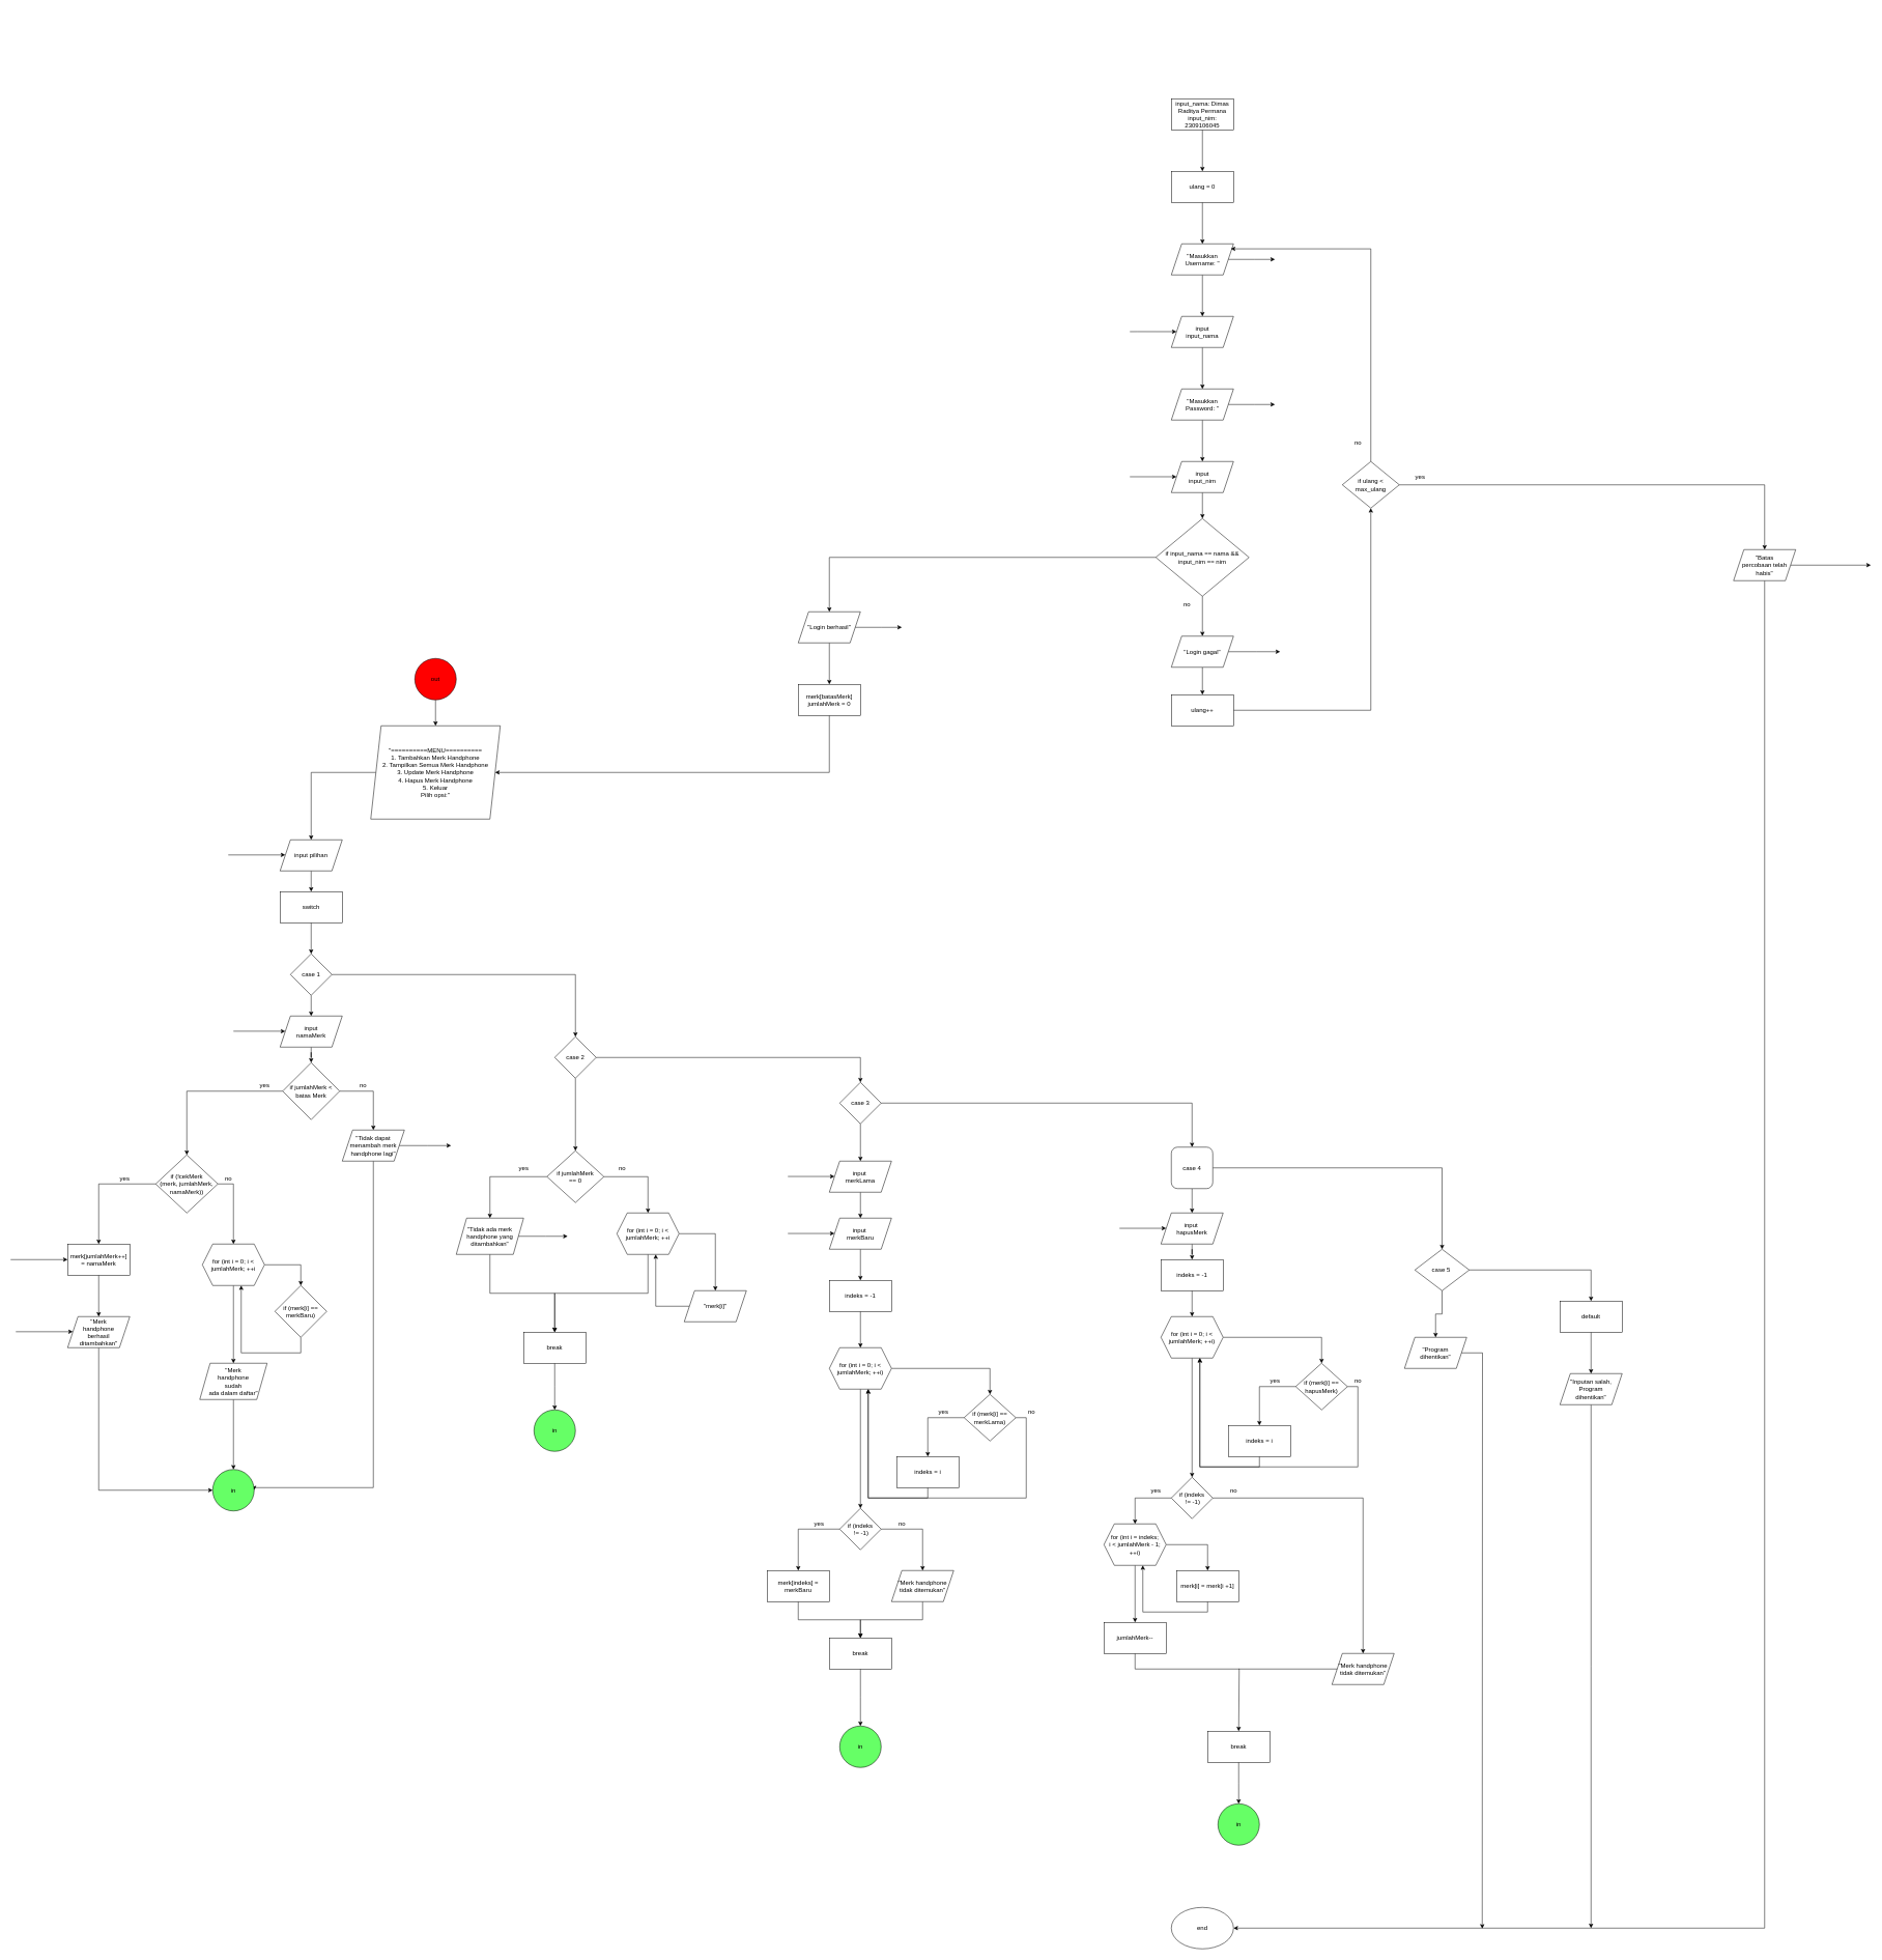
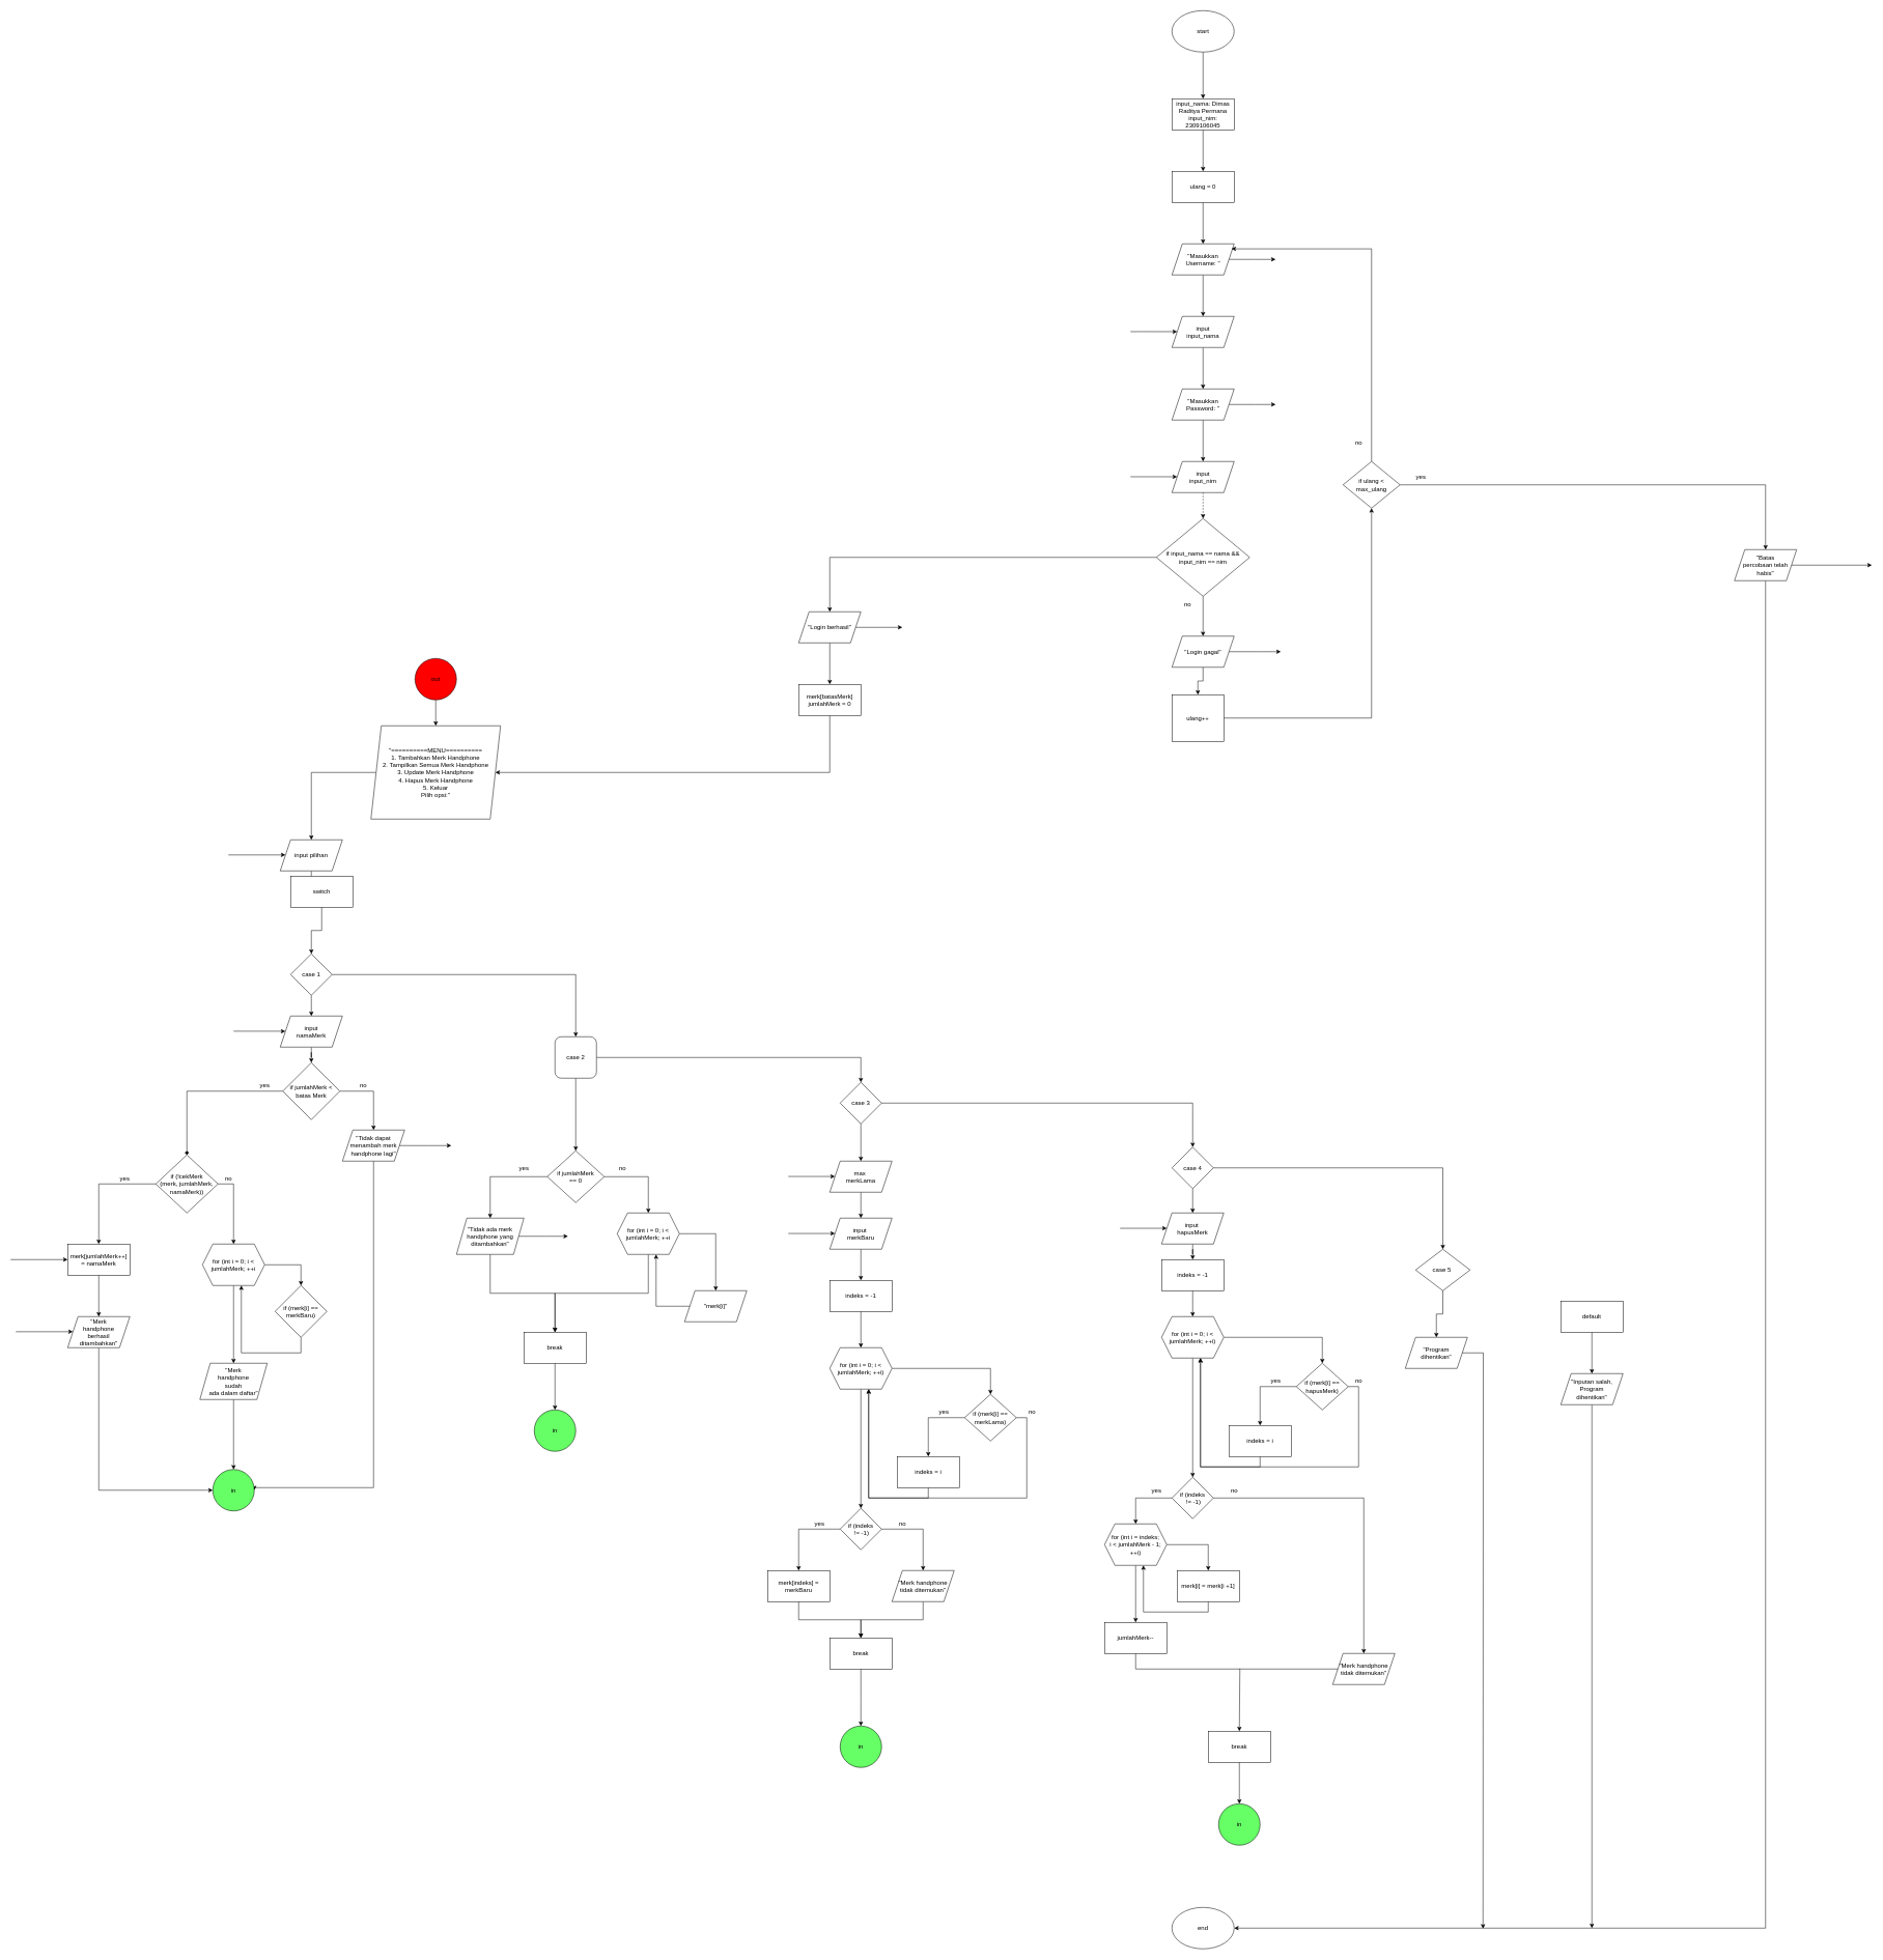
+ <mxCell id="3" value="start" style="ellipse;whiteSpace=wrap;html=1;" parent="1" vertex="1"><mxGeometry x="2260" y="20" width="120" height="80" as="geometry" /></mxCell>
+ <mxCell id="2" value="" style="edgeStyle=orthogonalEdgeStyle;rounded=0;orthogonalLoop=1;jettySize=auto;html=1;" parent="1" source="3" target="5" edge="1"><mxGeometry relative="1" as="geometry" /></mxCell>
- <mxCell id="37" value="" style="edgeStyle=orthogonalEdgeStyle;rounded=0;orthogonalLoop=1;jettySize=auto;html=1;" parent="1" source="38" target="19" edge="1"><mxGeometry relative="1" as="geometry" /></mxCell>
+ <mxCell id="37" value="" style="edgeStyle=orthogonalEdgeStyle;rounded=0;orthogonalLoop=1;jettySize=auto;html=1;dashed=1;" parent="1" source="38" target="19" edge="1"><mxGeometry relative="1" as="geometry" /></mxCell>
- <mxCell id="24" value="ulang++" style="whiteSpace=wrap;html=1;" parent="1" vertex="1"><mxGeometry x="2260" y="1340" width="120" height="60" as="geometry" /></mxCell>
+ <mxCell id="24" value="ulang++" style="whiteSpace=wrap;html=1;" parent="1" vertex="1"><mxGeometry x="2260" y="1340" width="100" height="90" as="geometry" /></mxCell>
- <mxCell id="61" value="switch" style="whiteSpace=wrap;html=1;" parent="1" vertex="1"><mxGeometry x="540" y="1720" width="120" height="60" as="geometry" /></mxCell>
+ <mxCell id="61" value="switch" style="whiteSpace=wrap;html=1;" parent="1" vertex="1"><mxGeometry x="560" y="1690" width="120" height="60" as="geometry" /></mxCell>
- <mxCell id="64" value="case 2" style="rhombus;whiteSpace=wrap;html=1;" parent="1" vertex="1"><mxGeometry x="1070" y="2000" width="80" height="80" as="geometry" /></mxCell>
+ <mxCell id="64" value="case 2" style="whiteSpace=wrap;html=1;rounded=1;" parent="1" vertex="1"><mxGeometry x="1070" y="2000" width="80" height="80" as="geometry" /></mxCell>
- <mxCell id="53" value="" style="edgeStyle=orthogonalEdgeStyle;rounded=0;orthogonalLoop=1;jettySize=auto;html=1;entryX=0.5;entryY=0;entryDx=0;entryDy=0;" parent="1" source="55" target="164" edge="1"><mxGeometry relative="1" as="geometry"><mxPoint x="360" y="2223" as="targetPoint" /></mxGeometry></mxCell>
+ <mxCell id="53" value="" style="edgeStyle=orthogonalEdgeStyle;rounded=0;orthogonalLoop=1;jettySize=auto;html=1;entryX=0.5;entryY=0;entryDx=0;entryDy=0;endArrow=diamond;" parent="1" source="55" target="164" edge="1"><mxGeometry relative="1" as="geometry"><mxPoint x="360" y="2223" as="targetPoint" /></mxGeometry></mxCell>
- <mxCell id="112" value="case 4" style="whiteSpace=wrap;html=1;rounded=1;" parent="1" vertex="1"><mxGeometry x="2260" y="2213" width="80" height="80" as="geometry" /></mxCell>
+ <mxCell id="112" value="case 4" style="rhombus;whiteSpace=wrap;html=1;" parent="1" vertex="1"><mxGeometry x="2260" y="2213" width="80" height="80" as="geometry" /></mxCell>
- <mxCell id="84" value="input&amp;nbsp;&lt;br&gt;merkLama" style="shape=parallelogram;perimeter=parallelogramPerimeter;whiteSpace=wrap;html=1;fixedSize=1;" parent="1" vertex="1"><mxGeometry x="1600" y="2240" width="120" height="60" as="geometry" /></mxCell>
+ <mxCell id="84" value="max&amp;nbsp;&lt;br&gt;merkLama" style="shape=parallelogram;perimeter=parallelogramPerimeter;whiteSpace=wrap;html=1;fixedSize=1;" parent="1" vertex="1"><mxGeometry x="1600" y="2240" width="120" height="60" as="geometry" /></mxCell>
- <mxCell id="147" value="" style="edgeStyle=orthogonalEdgeStyle;rounded=0;orthogonalLoop=1;jettySize=auto;html=1;" parent="1" source="148" target="152" edge="1"><mxGeometry relative="1" as="geometry" /></mxCell>
